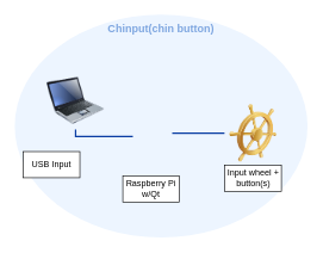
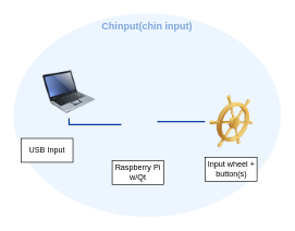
- <mxCell id="2" value="Chinput(chin button)" style="ellipse;whiteSpace=wrap;html=1;strokeWidth=2;fillColor=#EDF5FF;fontSize=15;strokeColor=none;container=1;verticalAlign=top;spacingBottom=0;spacingTop=4;fontStyle=1;fontColor=#7EA6E0;metaEdit=1;" parent="1" vertex="1"><mxGeometry x="20" y="20" width="409" height="311" as="geometry"><mxRectangle x="-576" y="218" width="250" height="60" as="alternateBounds" /></mxGeometry></mxCell>
+ <mxCell id="2" value="Chinput(chin input)" style="ellipse;whiteSpace=wrap;html=1;strokeWidth=2;fillColor=#EDF5FF;fontSize=15;strokeColor=none;container=1;verticalAlign=top;spacingBottom=0;spacingTop=4;fontStyle=1;fontColor=#7EA6E0;metaEdit=1;" parent="1" vertex="1"><mxGeometry x="20" y="20" width="409" height="311" as="geometry"><mxRectangle x="-576" y="218" width="250" height="60" as="alternateBounds" /></mxGeometry></mxCell>
- <mxCell id="10" value="Input wheel + button(s)" style="rounded=0;whiteSpace=wrap;html=1;" vertex="1" parent="2"><mxGeometry x="293.5" y="210" width="79" height="36.5" as="geometry" /></mxCell>
+ <mxCell id="10" value="Input wheel + button(s)" style="rounded=0;whiteSpace=wrap;html=1;" vertex="1" parent="2"><mxGeometry x="293.5" y="220" width="79" height="36.5" as="geometry" /></mxCell>
